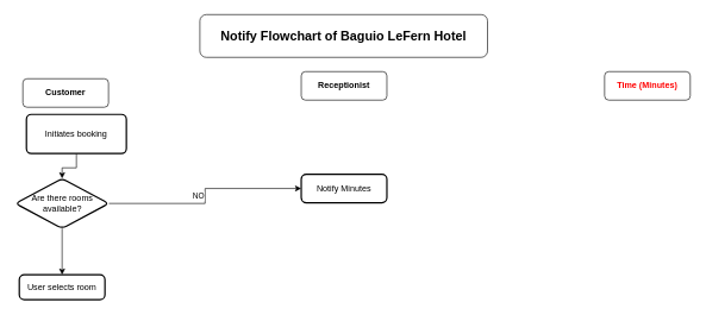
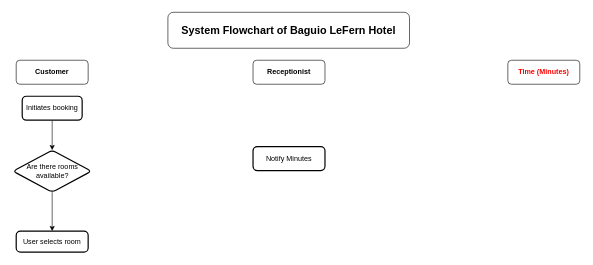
- <mxCell id="2" value="&lt;b&gt;&lt;font style=&quot;font-size: 18px;&quot;&gt;Notify Flowchart of Baguio LeFern Hotel&lt;/font&gt;&lt;/b&gt;" style="rounded=1;whiteSpace=wrap;html=1;" vertex="1" parent="1"><mxGeometry x="279" y="20" width="403" height="60" as="geometry" /></mxCell>
+ <mxCell id="2" value="&lt;b&gt;&lt;font style=&quot;font-size: 18px;&quot;&gt;System Flowchart of Baguio LeFern Hotel&lt;/font&gt;&lt;/b&gt;" style="rounded=1;whiteSpace=wrap;html=1;" vertex="1" parent="1"><mxGeometry x="279" y="20" width="403" height="60" as="geometry" /></mxCell>
- <mxCell id="3" value="&lt;b&gt;Customer&lt;/b&gt;" style="rounded=1;whiteSpace=wrap;html=1;" vertex="1" parent="1"><mxGeometry x="31" y="110" width="120" height="40" as="geometry" /></mxCell>
+ <mxCell id="3" value="&lt;b&gt;Customer&lt;/b&gt;" style="rounded=1;whiteSpace=wrap;html=1;" vertex="1" parent="1"><mxGeometry x="26" y="100" width="120" height="40" as="geometry" /></mxCell>
- <mxCell id="7" value="Initiates booking" style="rounded=1;whiteSpace=wrap;html=1;absoluteArcSize=1;arcSize=14;strokeWidth=2;" vertex="1" parent="1"><mxGeometry x="36" y="160" width="140" height="55" as="geometry" /></mxCell>
+ <mxCell id="7" value="Initiates booking" style="rounded=1;whiteSpace=wrap;html=1;absoluteArcSize=1;arcSize=14;strokeWidth=2;" vertex="1" parent="1"><mxGeometry x="36" y="160" width="100" height="40" as="geometry" /></mxCell>
- <mxCell id="8" value="" style="edgeStyle=orthogonalEdgeStyle;rounded=0;orthogonalLoop=1;jettySize=auto;html=1;" edge="1" parent="1" source="11" target="12"><mxGeometry relative="1" as="geometry" /></mxCell>
- <mxCell id="9" value="NO" style="edgeLabel;html=1;align=center;verticalAlign=middle;resizable=0;points=[];" vertex="1" connectable="0" parent="8"><mxGeometry x="0.002" y="10" relative="1" as="geometry"><mxPoint y="1" as="offset" /></mxGeometry></mxCell>
